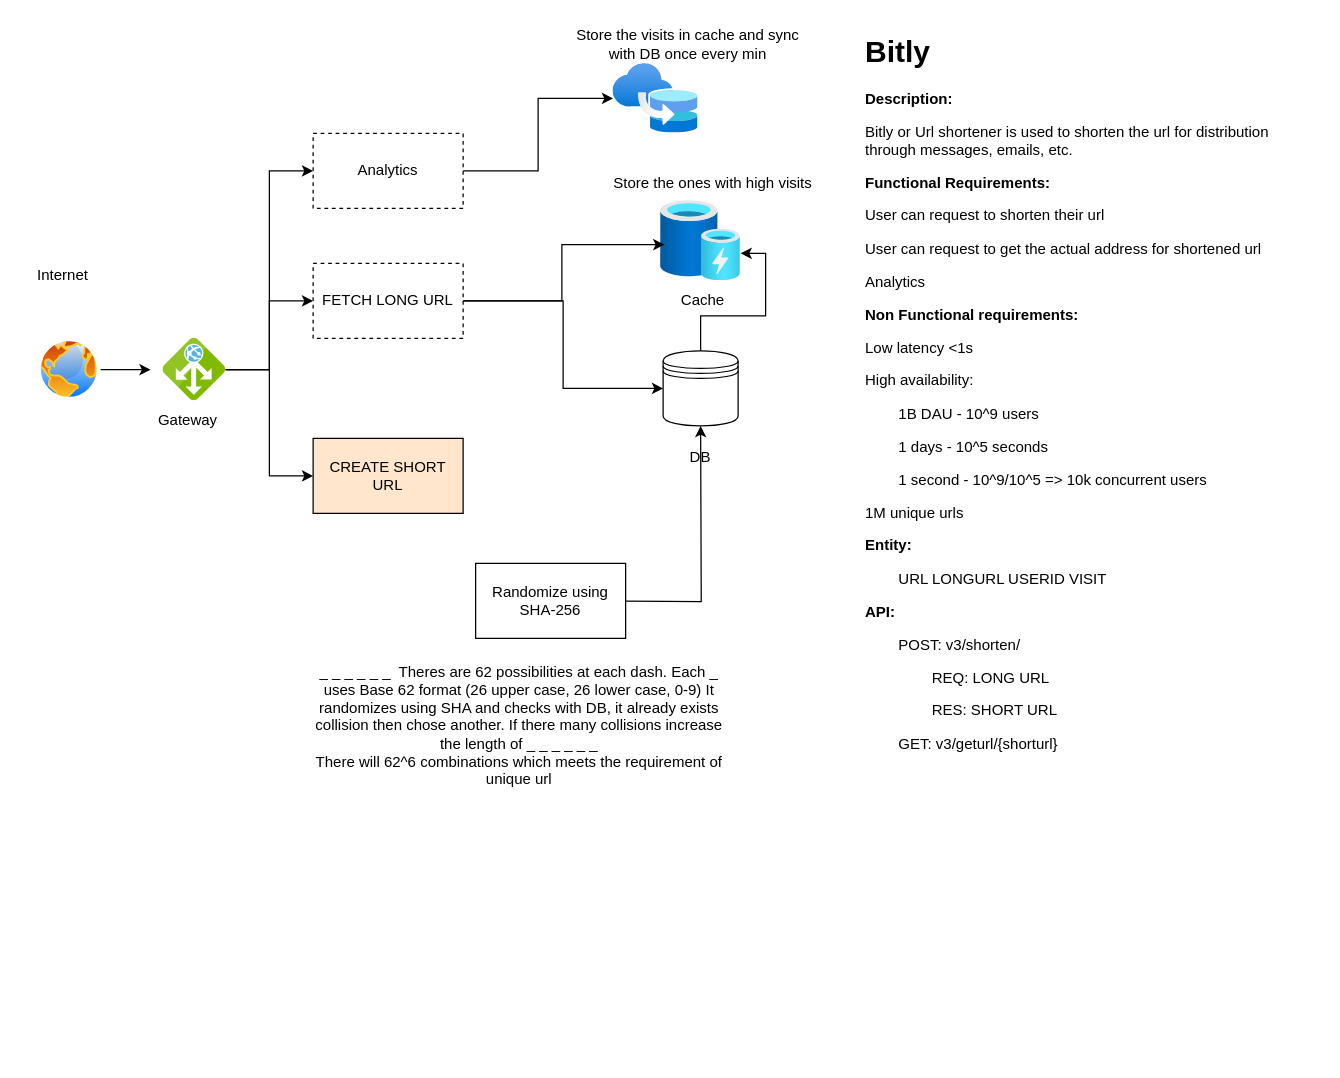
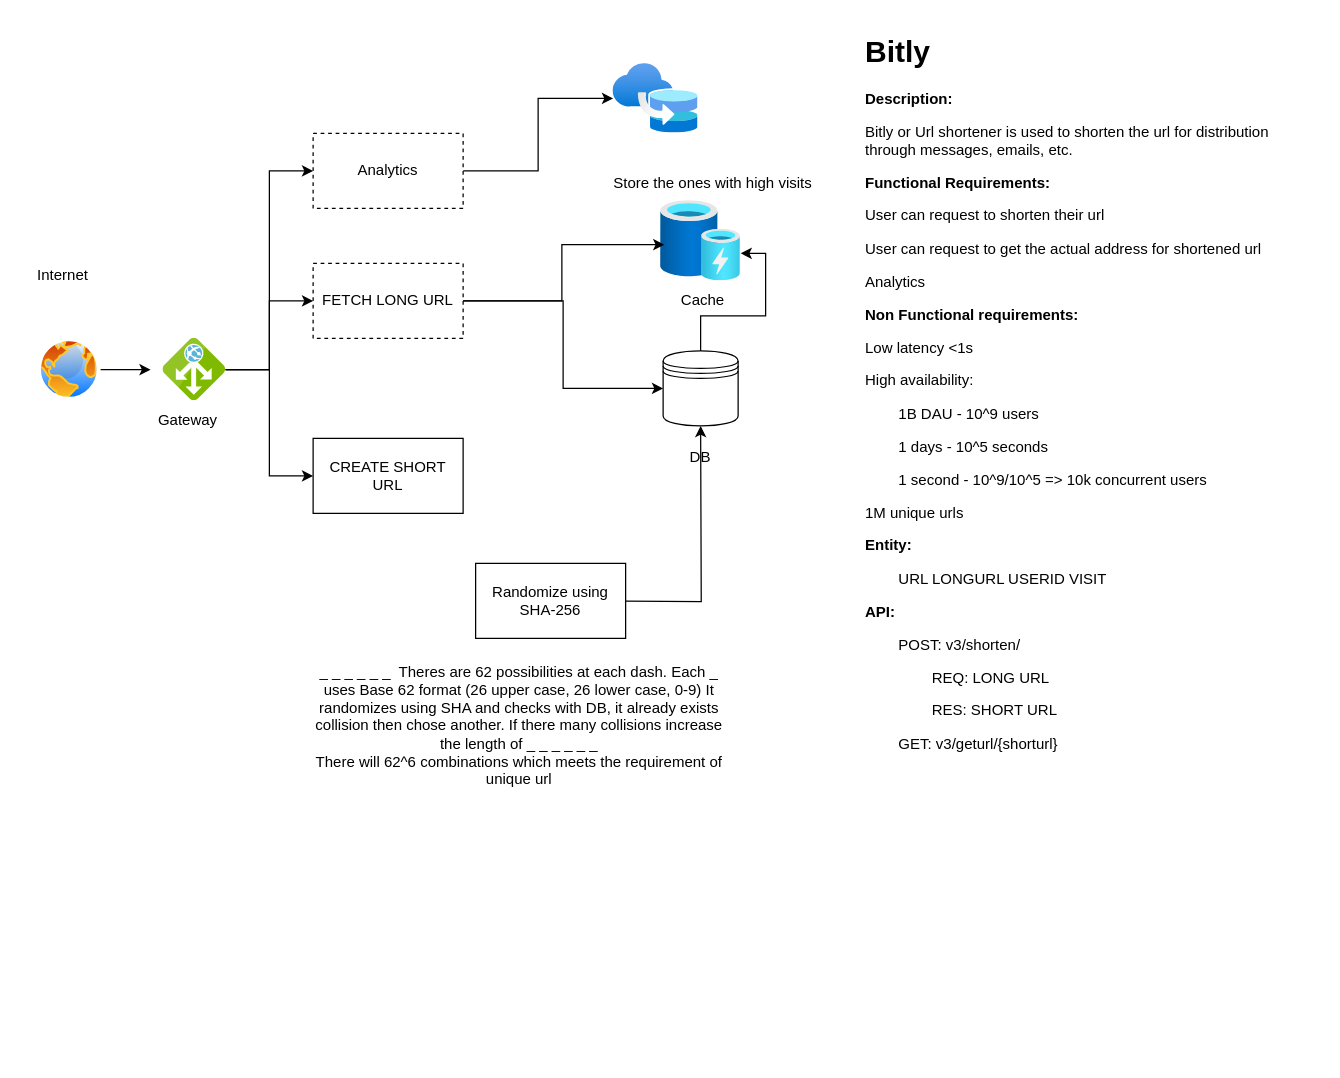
- <mxCell id="27" value="Store the visits in cache and sync with DB once every min" style="text;html=1;align=center;verticalAlign=middle;whiteSpace=wrap;rounded=0;" vertex="1" parent="1"><mxGeometry x="450" width="200" height="30" as="geometry" y="20" /></mxCell>
- <mxCell id="11" value="CREATE SHORT URL" style="rounded=0;whiteSpace=wrap;html=1;fillColor=#ffe6cc;" vertex="1" parent="1"><mxGeometry x="250" y="350" width="120" height="60" as="geometry" /></mxCell>
+ <mxCell id="11" value="CREATE SHORT URL" style="rounded=0;whiteSpace=wrap;html=1;" vertex="1" parent="1"><mxGeometry x="250" y="350" width="120" height="60" as="geometry" /></mxCell>
